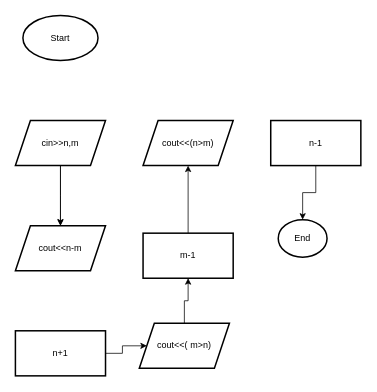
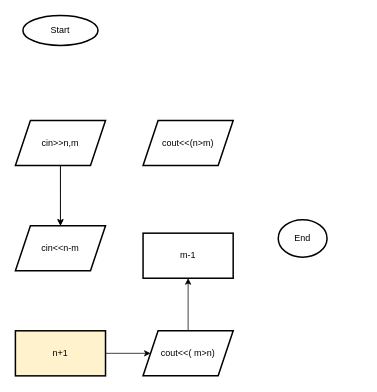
- <mxCell id="2" value="Start" style="strokeWidth=2;html=1;shape=mxgraph.flowchart.start_1;whiteSpace=wrap;" vertex="1" parent="1"><mxGeometry x="30" y="20" width="100" height="60" as="geometry" /></mxCell>
+ <mxCell id="2" value="Start" style="strokeWidth=2;html=1;shape=mxgraph.flowchart.start_1;whiteSpace=wrap;" vertex="1" parent="1"><mxGeometry x="30" y="20" width="100" height="40" as="geometry" /></mxCell>
- <mxCell id="15" value="n-1" style="whiteSpace=wrap;html=1;strokeWidth=2;" vertex="1" parent="1"><mxGeometry x="360" y="160" width="120" height="60" as="geometry" /></mxCell>
- <mxCell id="11" value="" style="edgeStyle=orthogonalEdgeStyle;rounded=0;orthogonalLoop=1;jettySize=auto;html=1;" edge="1" parent="1" source="12" target="13"><mxGeometry relative="1" as="geometry" /></mxCell>
- <mxCell id="14" value="" style="edgeStyle=orthogonalEdgeStyle;rounded=0;orthogonalLoop=1;jettySize=auto;html=1;" edge="1" parent="1" source="15" target="16"><mxGeometry relative="1" as="geometry" /></mxCell>
- <mxCell id="6" value="cout&amp;lt;&amp;lt;n-m" style="shape=parallelogram;perimeter=parallelogramPerimeter;whiteSpace=wrap;html=1;fixedSize=1;strokeWidth=2;" vertex="1" parent="1"><mxGeometry x="20" y="300" width="120" height="60" as="geometry" /></mxCell>
+ <mxCell id="6" value="cin&amp;lt;&amp;lt;n-m" style="shape=parallelogram;perimeter=parallelogramPerimeter;whiteSpace=wrap;html=1;fixedSize=1;strokeWidth=2;" vertex="1" parent="1"><mxGeometry x="20" y="300" width="120" height="60" as="geometry" /></mxCell>
- <mxCell id="10" value="cout&amp;lt;&amp;lt;( m&amp;gt;n)" style="shape=parallelogram;perimeter=parallelogramPerimeter;whiteSpace=wrap;html=1;fixedSize=1;strokeWidth=2;" vertex="1" parent="1"><mxGeometry x="185" y="430" width="120" height="60" as="geometry" /></mxCell>
+ <mxCell id="10" value="cout&amp;lt;&amp;lt;( m&amp;gt;n)" style="shape=parallelogram;perimeter=parallelogramPerimeter;whiteSpace=wrap;html=1;fixedSize=1;strokeWidth=2;" vertex="1" parent="1"><mxGeometry x="190" y="440" width="120" height="60" as="geometry" /></mxCell>
- <mxCell id="8" value="n+1" style="whiteSpace=wrap;html=1;strokeWidth=2;" vertex="1" parent="1"><mxGeometry x="20" y="440" width="120" height="60" as="geometry" /></mxCell>
+ <mxCell id="8" value="n+1" style="whiteSpace=wrap;html=1;strokeWidth=2;fillColor=#fff2cc;" vertex="1" parent="1"><mxGeometry x="20" y="440" width="120" height="60" as="geometry" /></mxCell>
